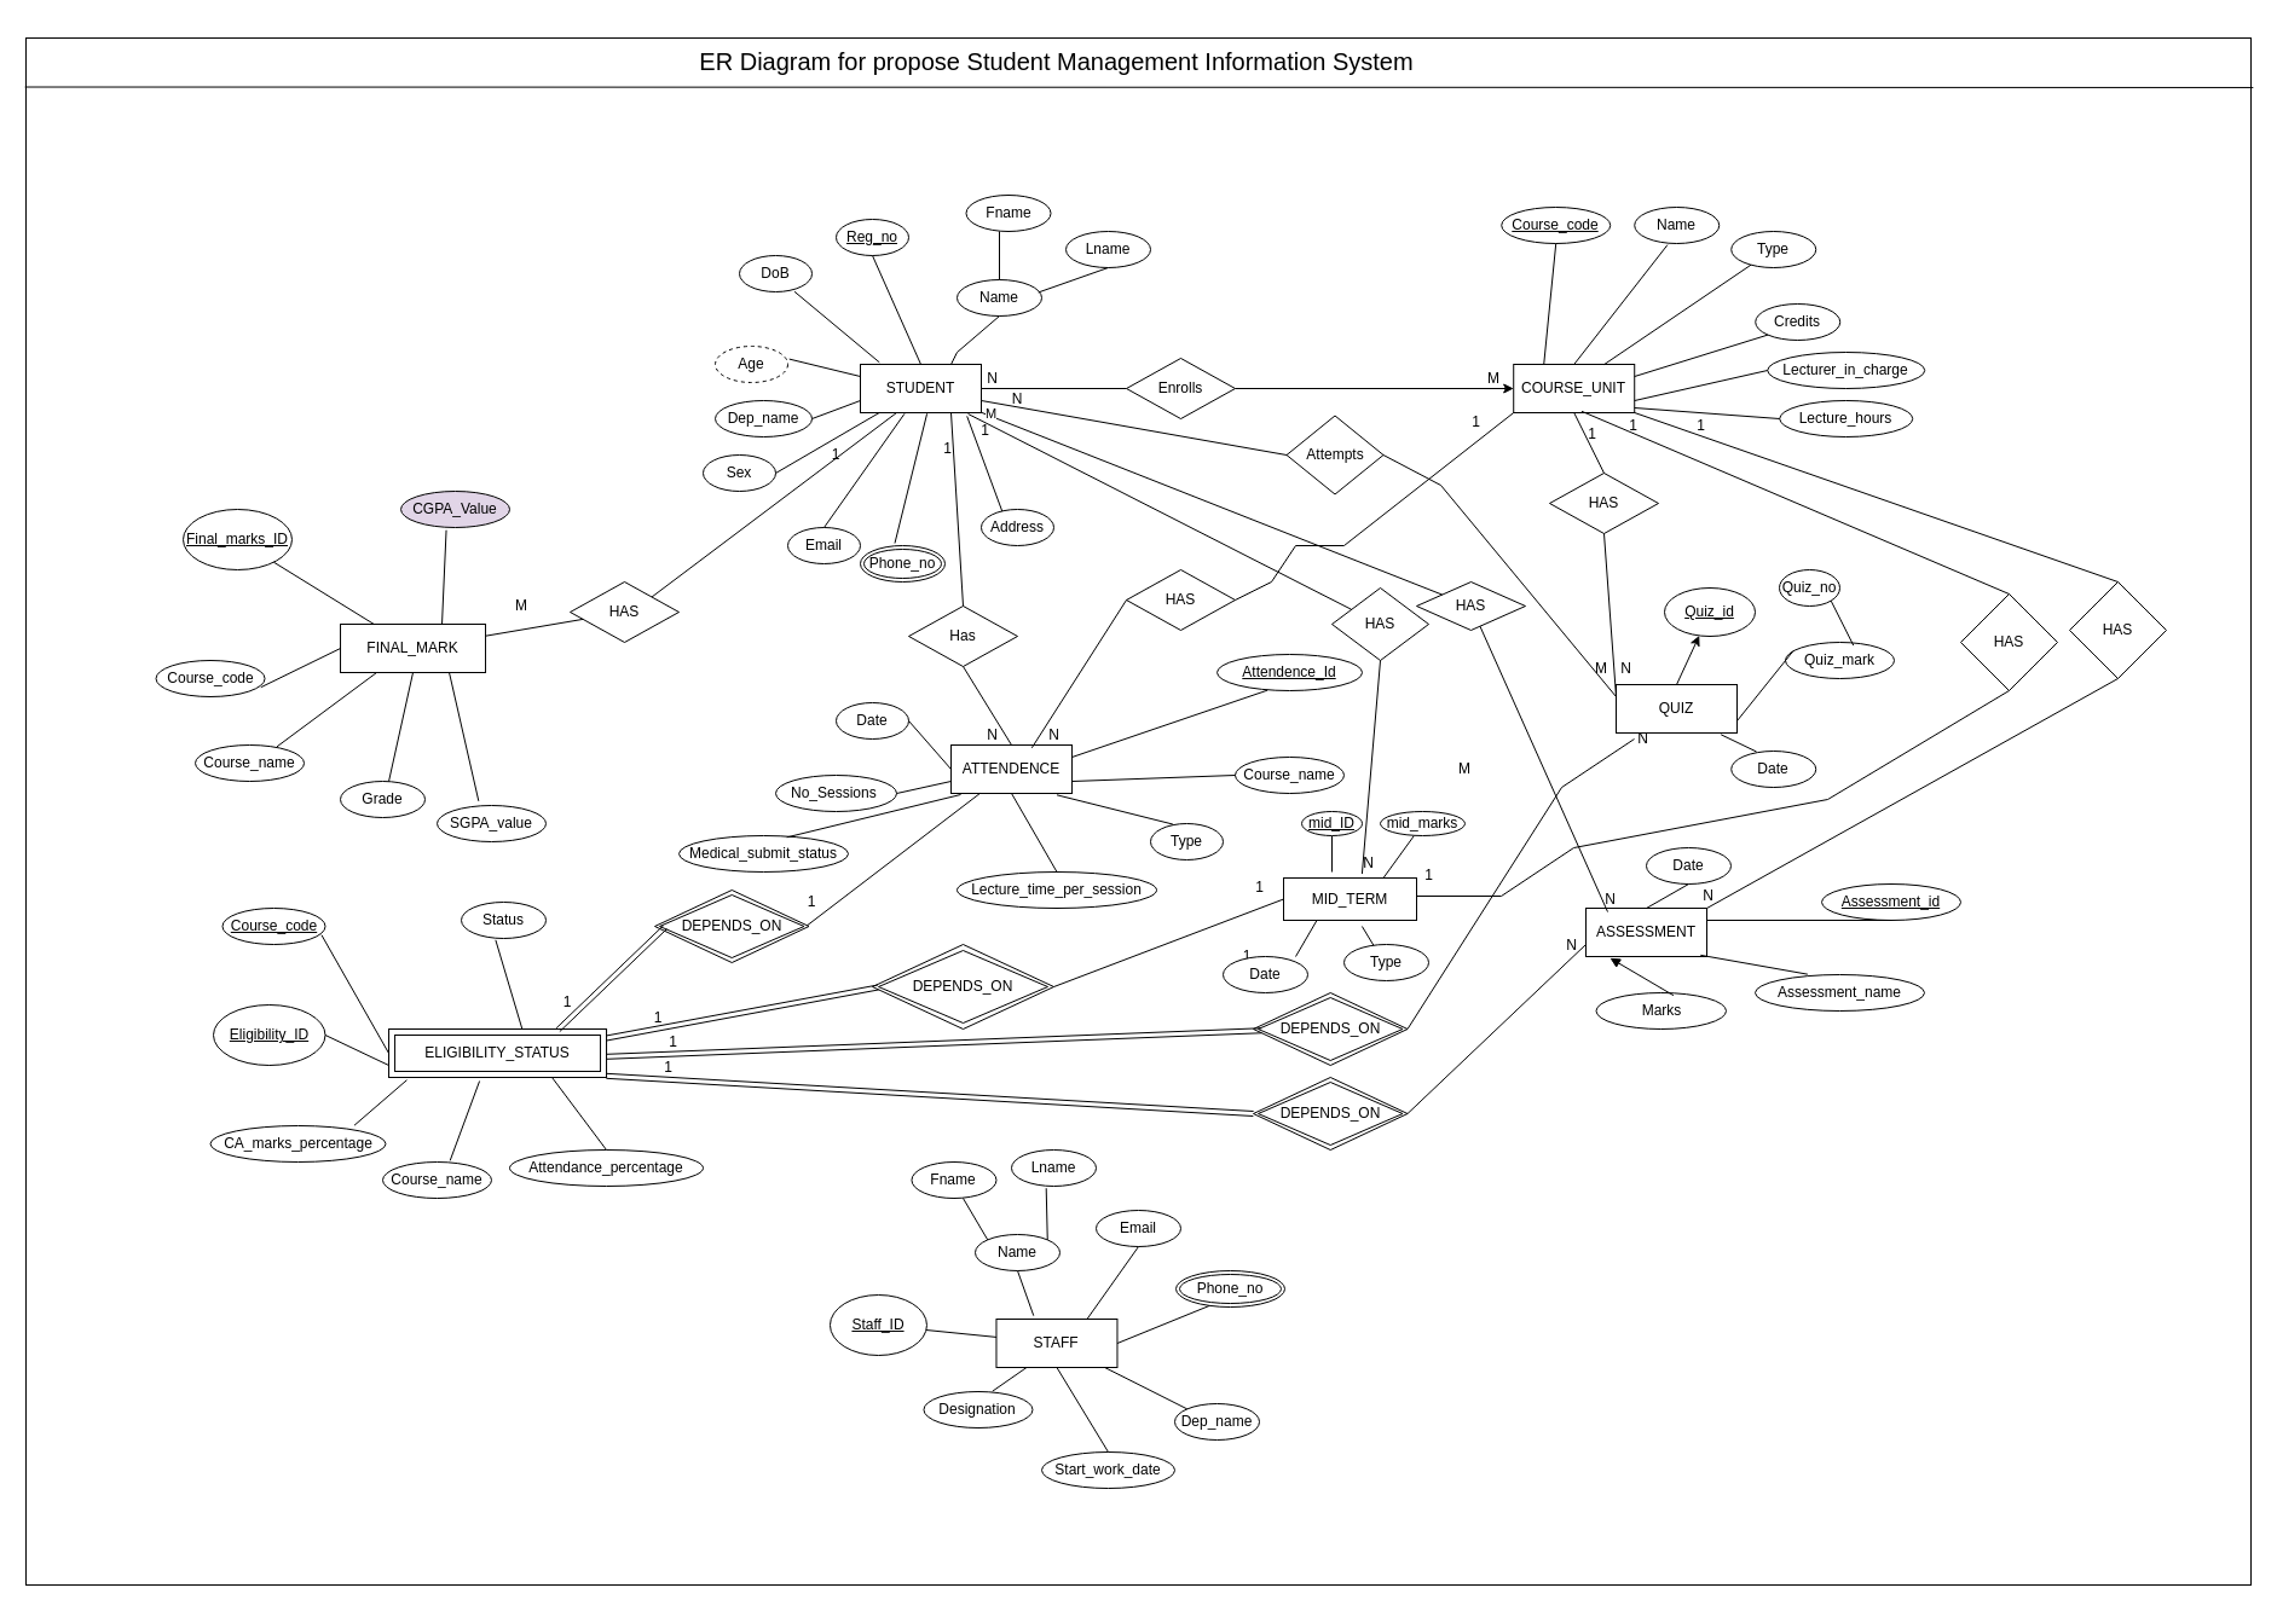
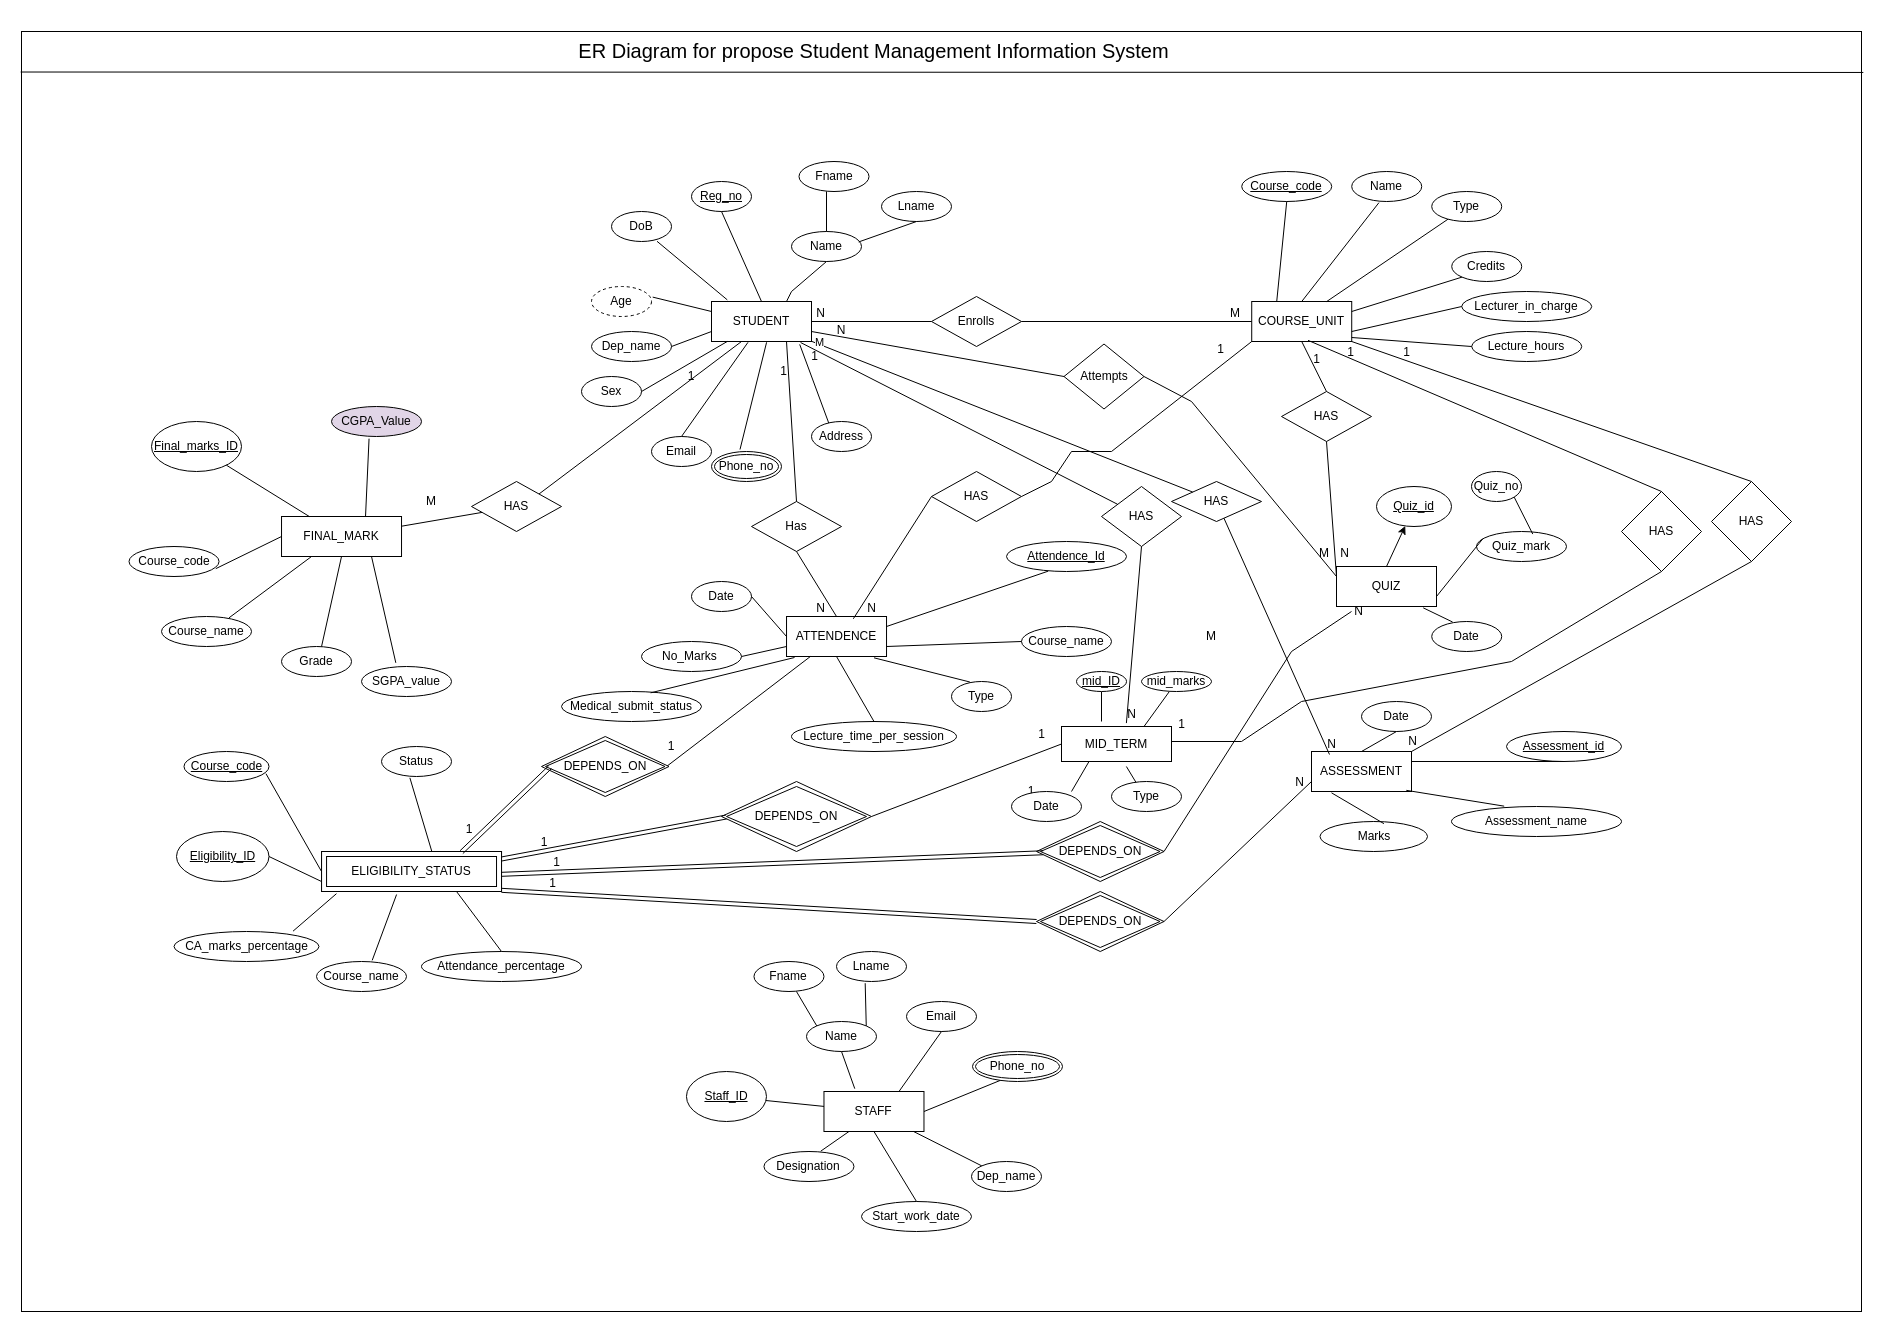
- <mxCell id="32" value="" style="endArrow=classic;html=1;rounded=0;entryX=0;entryY=0.5;entryDx=0;entryDy=0;exitX=1;exitY=0.5;exitDx=0;exitDy=0;" parent="1" source="29" target="4" edge="1"><mxGeometry relative="1" as="geometry"><mxPoint x="1051" y="351" as="sourcePoint" /><mxPoint x="1211" y="351" as="targetPoint" /></mxGeometry></mxCell>
+ <mxCell id="32" value="" style="endArrow=none;html=1;rounded=0;entryX=0;entryY=0.5;entryDx=0;entryDy=0;exitX=1;exitY=0.5;exitDx=0;exitDy=0;" parent="1" source="29" target="4" edge="1"><mxGeometry relative="1" as="geometry"><mxPoint x="1051" y="351" as="sourcePoint" /><mxPoint x="1211" y="351" as="targetPoint" /></mxGeometry></mxCell>
- <mxCell id="56" value="No_Sessions&amp;nbsp;" style="ellipse;whiteSpace=wrap;html=1;align=center;" parent="1" vertex="1"><mxGeometry x="641" y="641" width="100" height="30" as="geometry" /></mxCell>
+ <mxCell id="56" value="No_Marks&amp;nbsp;" style="ellipse;whiteSpace=wrap;html=1;align=center;" parent="1" vertex="1"><mxGeometry x="641" y="641" width="100" height="30" as="geometry" /></mxCell>
- <mxCell id="81" value="" style="endArrow=block;html=1;rounded=0;exitX=0.595;exitY=0.072;exitDx=0;exitDy=0;exitPerimeter=0;entryX=0.2;entryY=1.033;entryDx=0;entryDy=0;entryPerimeter=0;" parent="1" source="78" target="75" edge="1"><mxGeometry relative="1" as="geometry"><mxPoint x="1255" y="901" as="sourcePoint" /><mxPoint x="1241" y="831" as="targetPoint" /></mxGeometry></mxCell>
+ <mxCell id="81" value="" style="endArrow=none;html=1;rounded=0;exitX=0.595;exitY=0.072;exitDx=0;exitDy=0;exitPerimeter=0;entryX=0.2;entryY=1.033;entryDx=0;entryDy=0;entryPerimeter=0;" parent="1" source="78" target="75" edge="1"><mxGeometry relative="1" as="geometry"><mxPoint x="1255" y="901" as="sourcePoint" /><mxPoint x="1241" y="831" as="targetPoint" /></mxGeometry></mxCell>
- <mxCell id="77" value="Assessment_name" style="ellipse;whiteSpace=wrap;html=1;align=center;" parent="1" vertex="1"><mxGeometry x="1451" y="806" width="140" height="30" as="geometry" /></mxCell>
+ <mxCell id="77" value="Assessment_name" style="ellipse;whiteSpace=wrap;html=1;align=center;" parent="1" vertex="1"><mxGeometry x="1451" y="806" width="170" height="30" as="geometry" /></mxCell>
